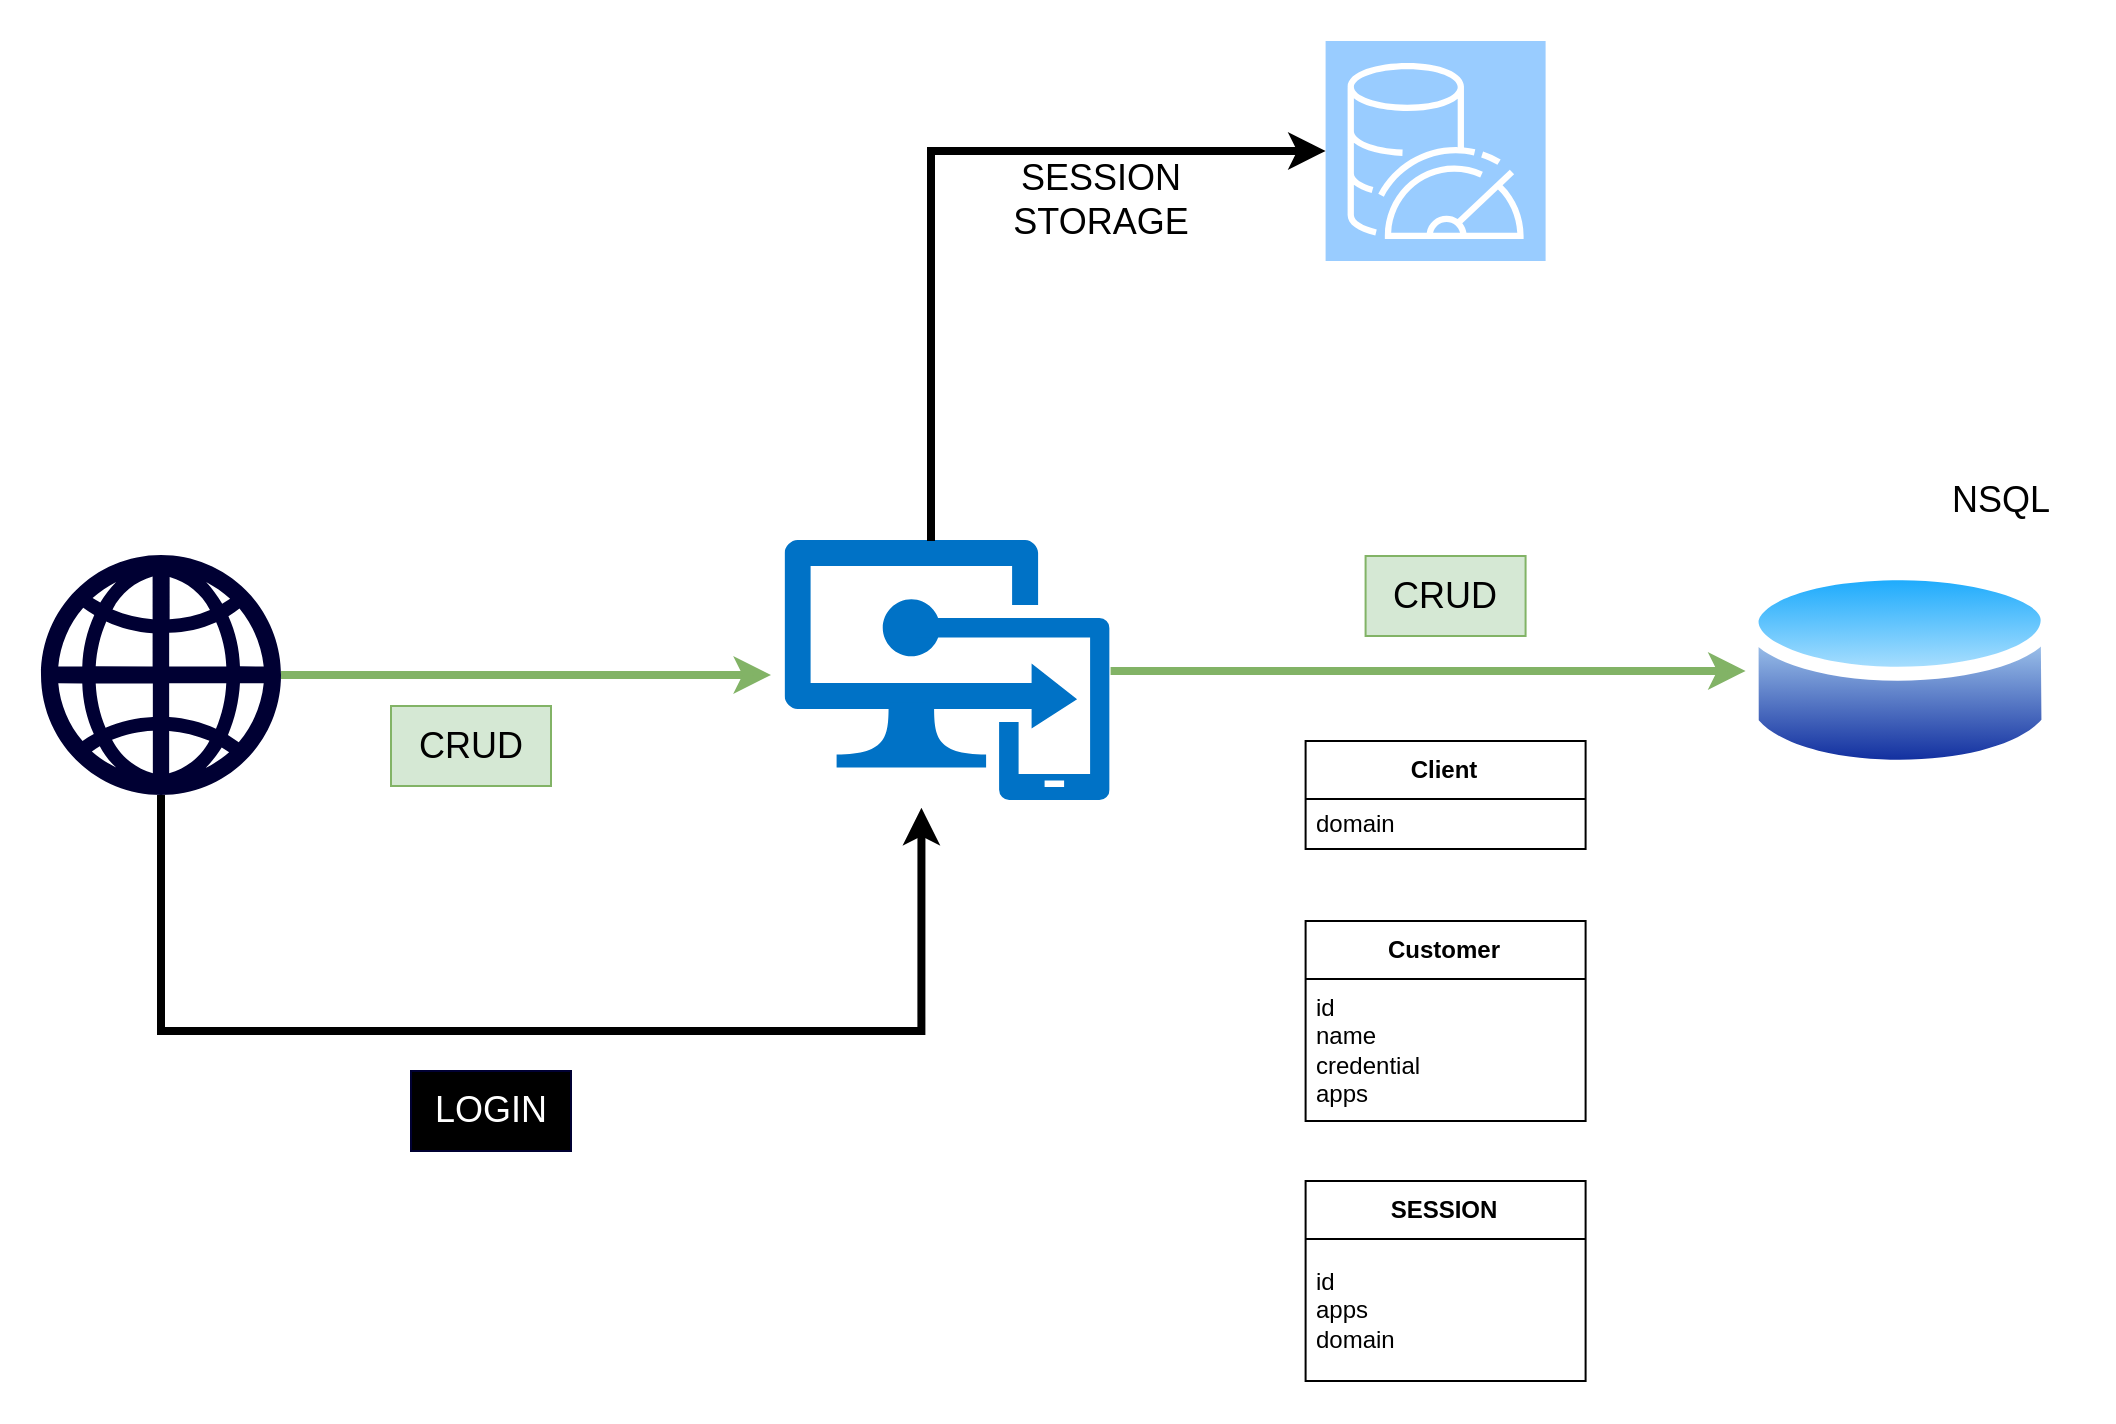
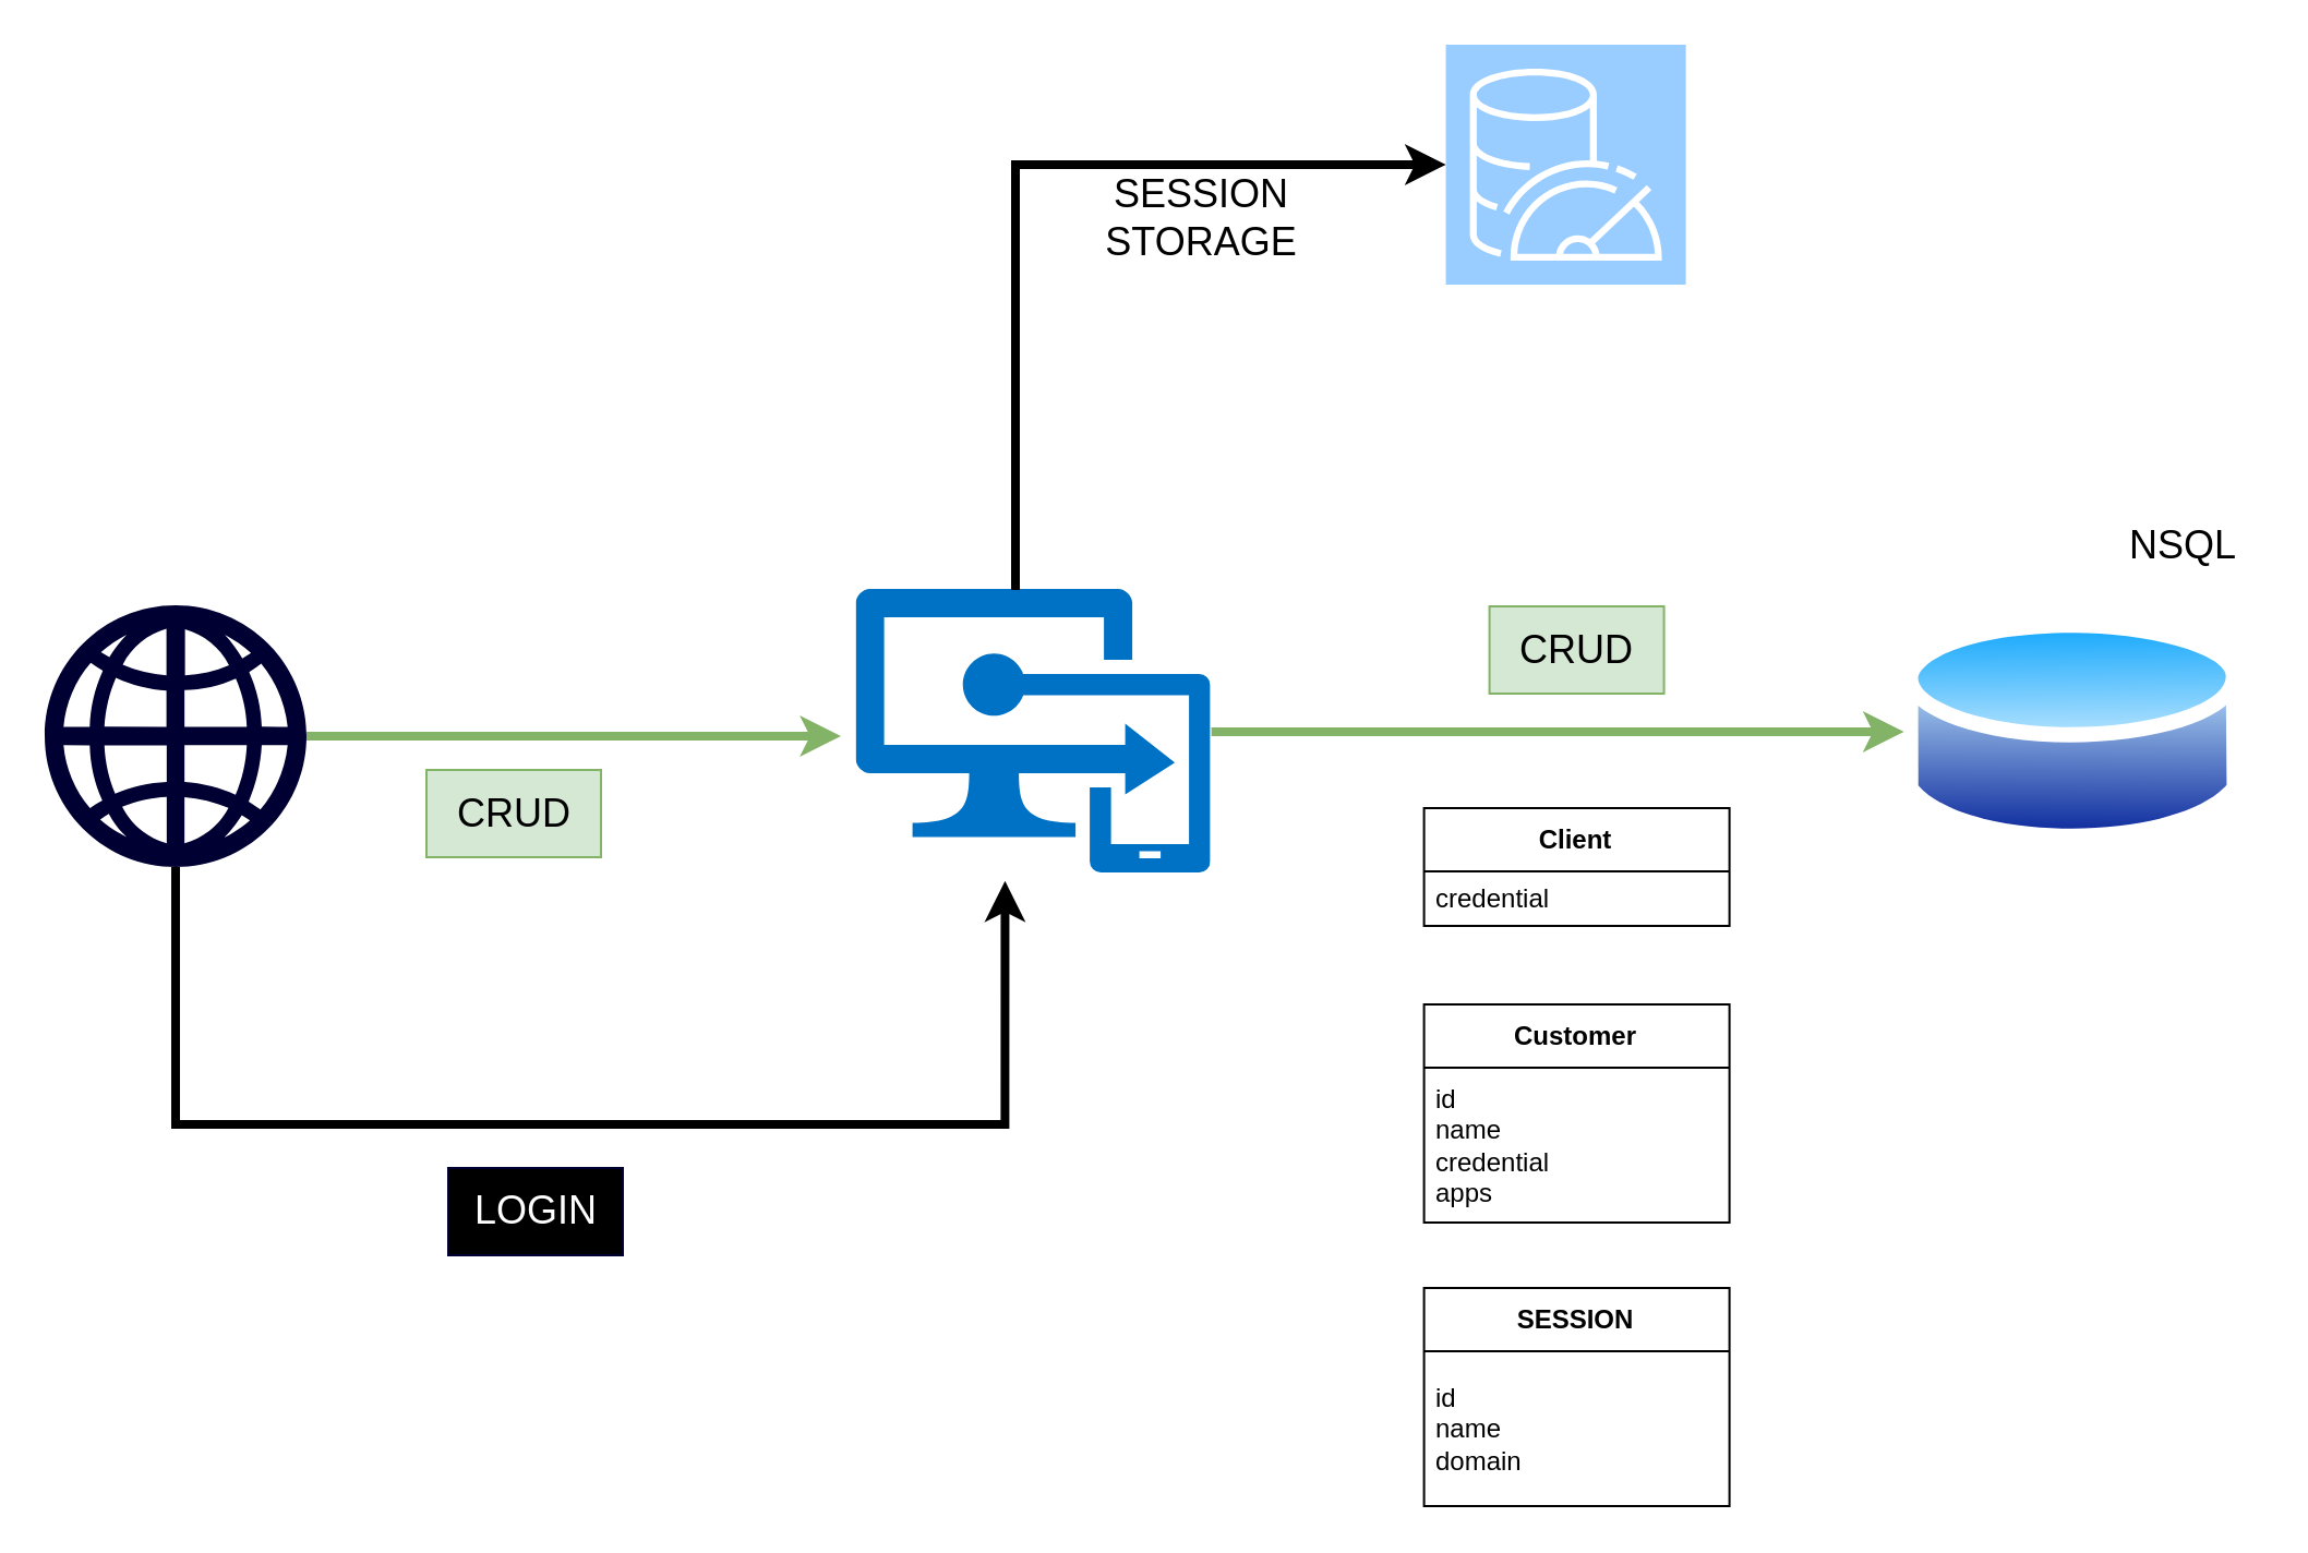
- <mxCell id="5" value="domain" style="text;html=1;strokeColor=none;fillColor=none;align=left;verticalAlign=middle;spacingLeft=4;spacingRight=4;overflow=hidden;rotatable=0;points=[[0,0.5],[1,0.5]];portConstraint=eastwest;whiteSpace=wrap;" vertex="1" parent="4"><mxGeometry y="29" width="140" height="25" as="geometry" /></mxCell>
+ <mxCell id="5" value="credential" style="text;html=1;strokeColor=none;fillColor=none;align=left;verticalAlign=middle;spacingLeft=4;spacingRight=4;overflow=hidden;rotatable=0;points=[[0,0.5],[1,0.5]];portConstraint=eastwest;whiteSpace=wrap;" vertex="1" parent="4"><mxGeometry y="29" width="140" height="25" as="geometry" /></mxCell>
- <mxCell id="9" value="id&lt;br&gt;apps&lt;br&gt;domain" style="text;html=1;strokeColor=none;fillColor=none;align=left;verticalAlign=middle;spacingLeft=4;spacingRight=4;overflow=hidden;rotatable=0;points=[[0,0.5],[1,0.5]];portConstraint=eastwest;whiteSpace=wrap;" vertex="1" parent="8"><mxGeometry y="29" width="140" height="71" as="geometry" /></mxCell>
+ <mxCell id="9" value="id&lt;br&gt;name&lt;br&gt;domain" style="text;html=1;strokeColor=none;fillColor=none;align=left;verticalAlign=middle;spacingLeft=4;spacingRight=4;overflow=hidden;rotatable=0;points=[[0,0.5],[1,0.5]];portConstraint=eastwest;whiteSpace=wrap;" vertex="1" parent="8"><mxGeometry y="29" width="140" height="71" as="geometry" /></mxCell>
